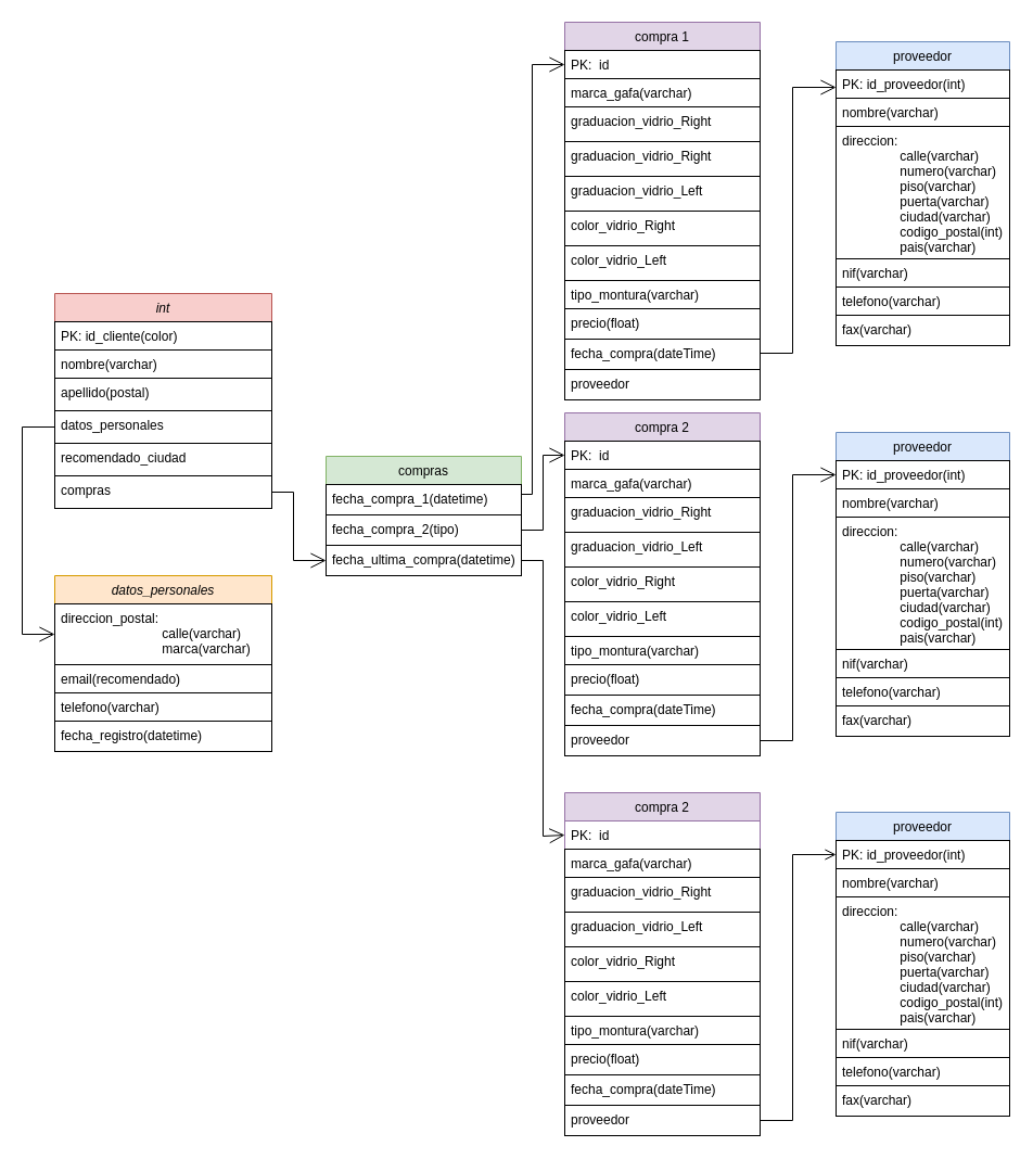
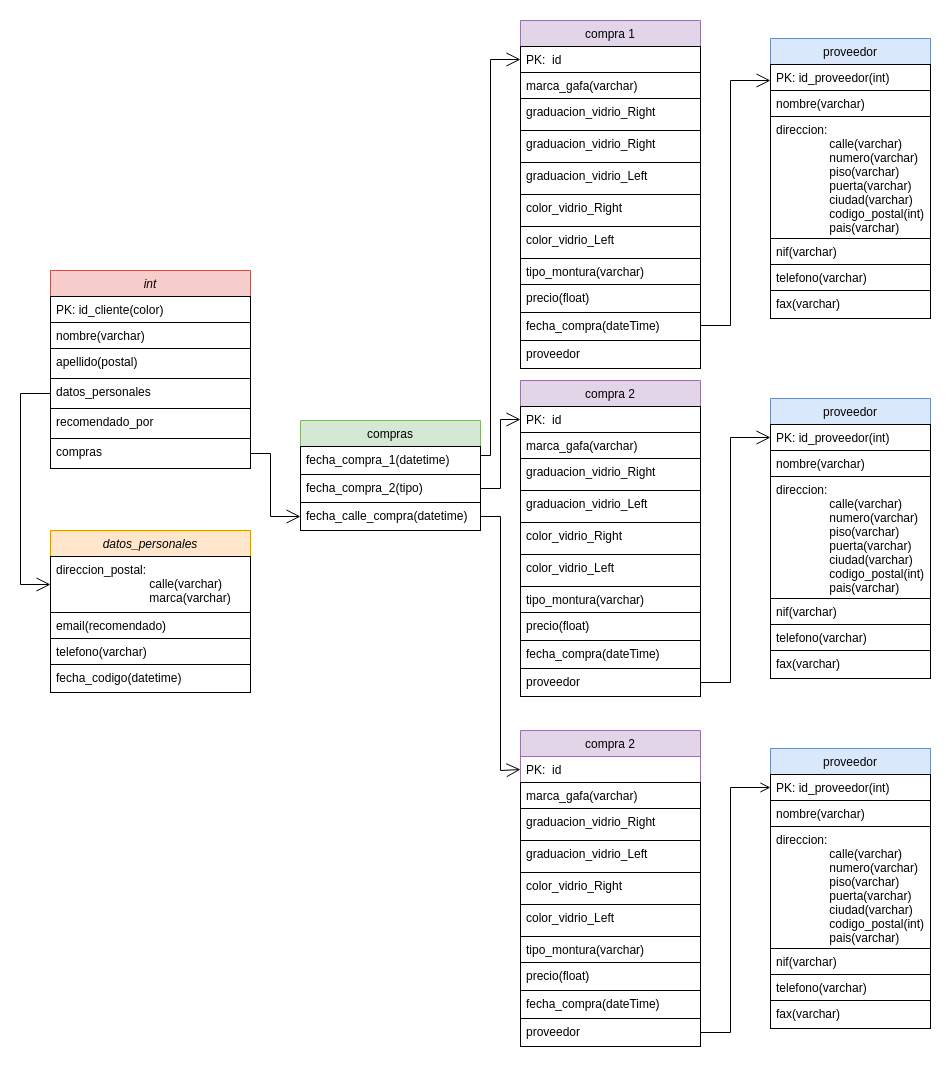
- <mxCell id="7" value="recomendado_ciudad" style="text;align=left;verticalAlign=top;spacingLeft=4;spacingRight=4;overflow=hidden;rotatable=0;points=[[0,0.5],[1,0.5]];portConstraint=eastwest;rounded=0;shadow=0;html=0;strokeColor=default;" vertex="1" parent="2"><mxGeometry y="138" width="200" height="30" as="geometry" /></mxCell>
+ <mxCell id="7" value="recomendado_por" style="text;align=left;verticalAlign=top;spacingLeft=4;spacingRight=4;overflow=hidden;rotatable=0;points=[[0,0.5],[1,0.5]];portConstraint=eastwest;rounded=0;shadow=0;html=0;strokeColor=default;" vertex="1" parent="2"><mxGeometry y="138" width="200" height="30" as="geometry" /></mxCell>
- <mxCell id="19" value="fecha_ultima_compra(datetime)" style="text;align=left;verticalAlign=top;spacingLeft=4;spacingRight=4;overflow=hidden;rotatable=0;points=[[0,0.5],[1,0.5]];portConstraint=eastwest;rounded=0;shadow=0;html=0;strokeColor=default;" vertex="1" parent="16"><mxGeometry y="82" width="180" height="28" as="geometry" /></mxCell>
+ <mxCell id="19" value="fecha_calle_compra(datetime)" style="text;align=left;verticalAlign=top;spacingLeft=4;spacingRight=4;overflow=hidden;rotatable=0;points=[[0,0.5],[1,0.5]];portConstraint=eastwest;rounded=0;shadow=0;html=0;strokeColor=default;" vertex="1" parent="16"><mxGeometry y="82" width="180" height="28" as="geometry" /></mxCell>
- <mxCell id="36" value="fecha_registro(datetime)" style="text;align=left;verticalAlign=top;spacingLeft=4;spacingRight=4;overflow=hidden;rotatable=0;points=[[0,0.5],[1,0.5]];portConstraint=eastwest;rounded=0;shadow=0;html=0;strokeColor=default;" parent="32" vertex="1"><mxGeometry y="134" width="200" height="28" as="geometry" /></mxCell>
+ <mxCell id="36" value="fecha_codigo(datetime)" style="text;align=left;verticalAlign=top;spacingLeft=4;spacingRight=4;overflow=hidden;rotatable=0;points=[[0,0.5],[1,0.5]];portConstraint=eastwest;rounded=0;shadow=0;html=0;strokeColor=default;" parent="32" vertex="1"><mxGeometry y="134" width="200" height="28" as="geometry" /></mxCell>
